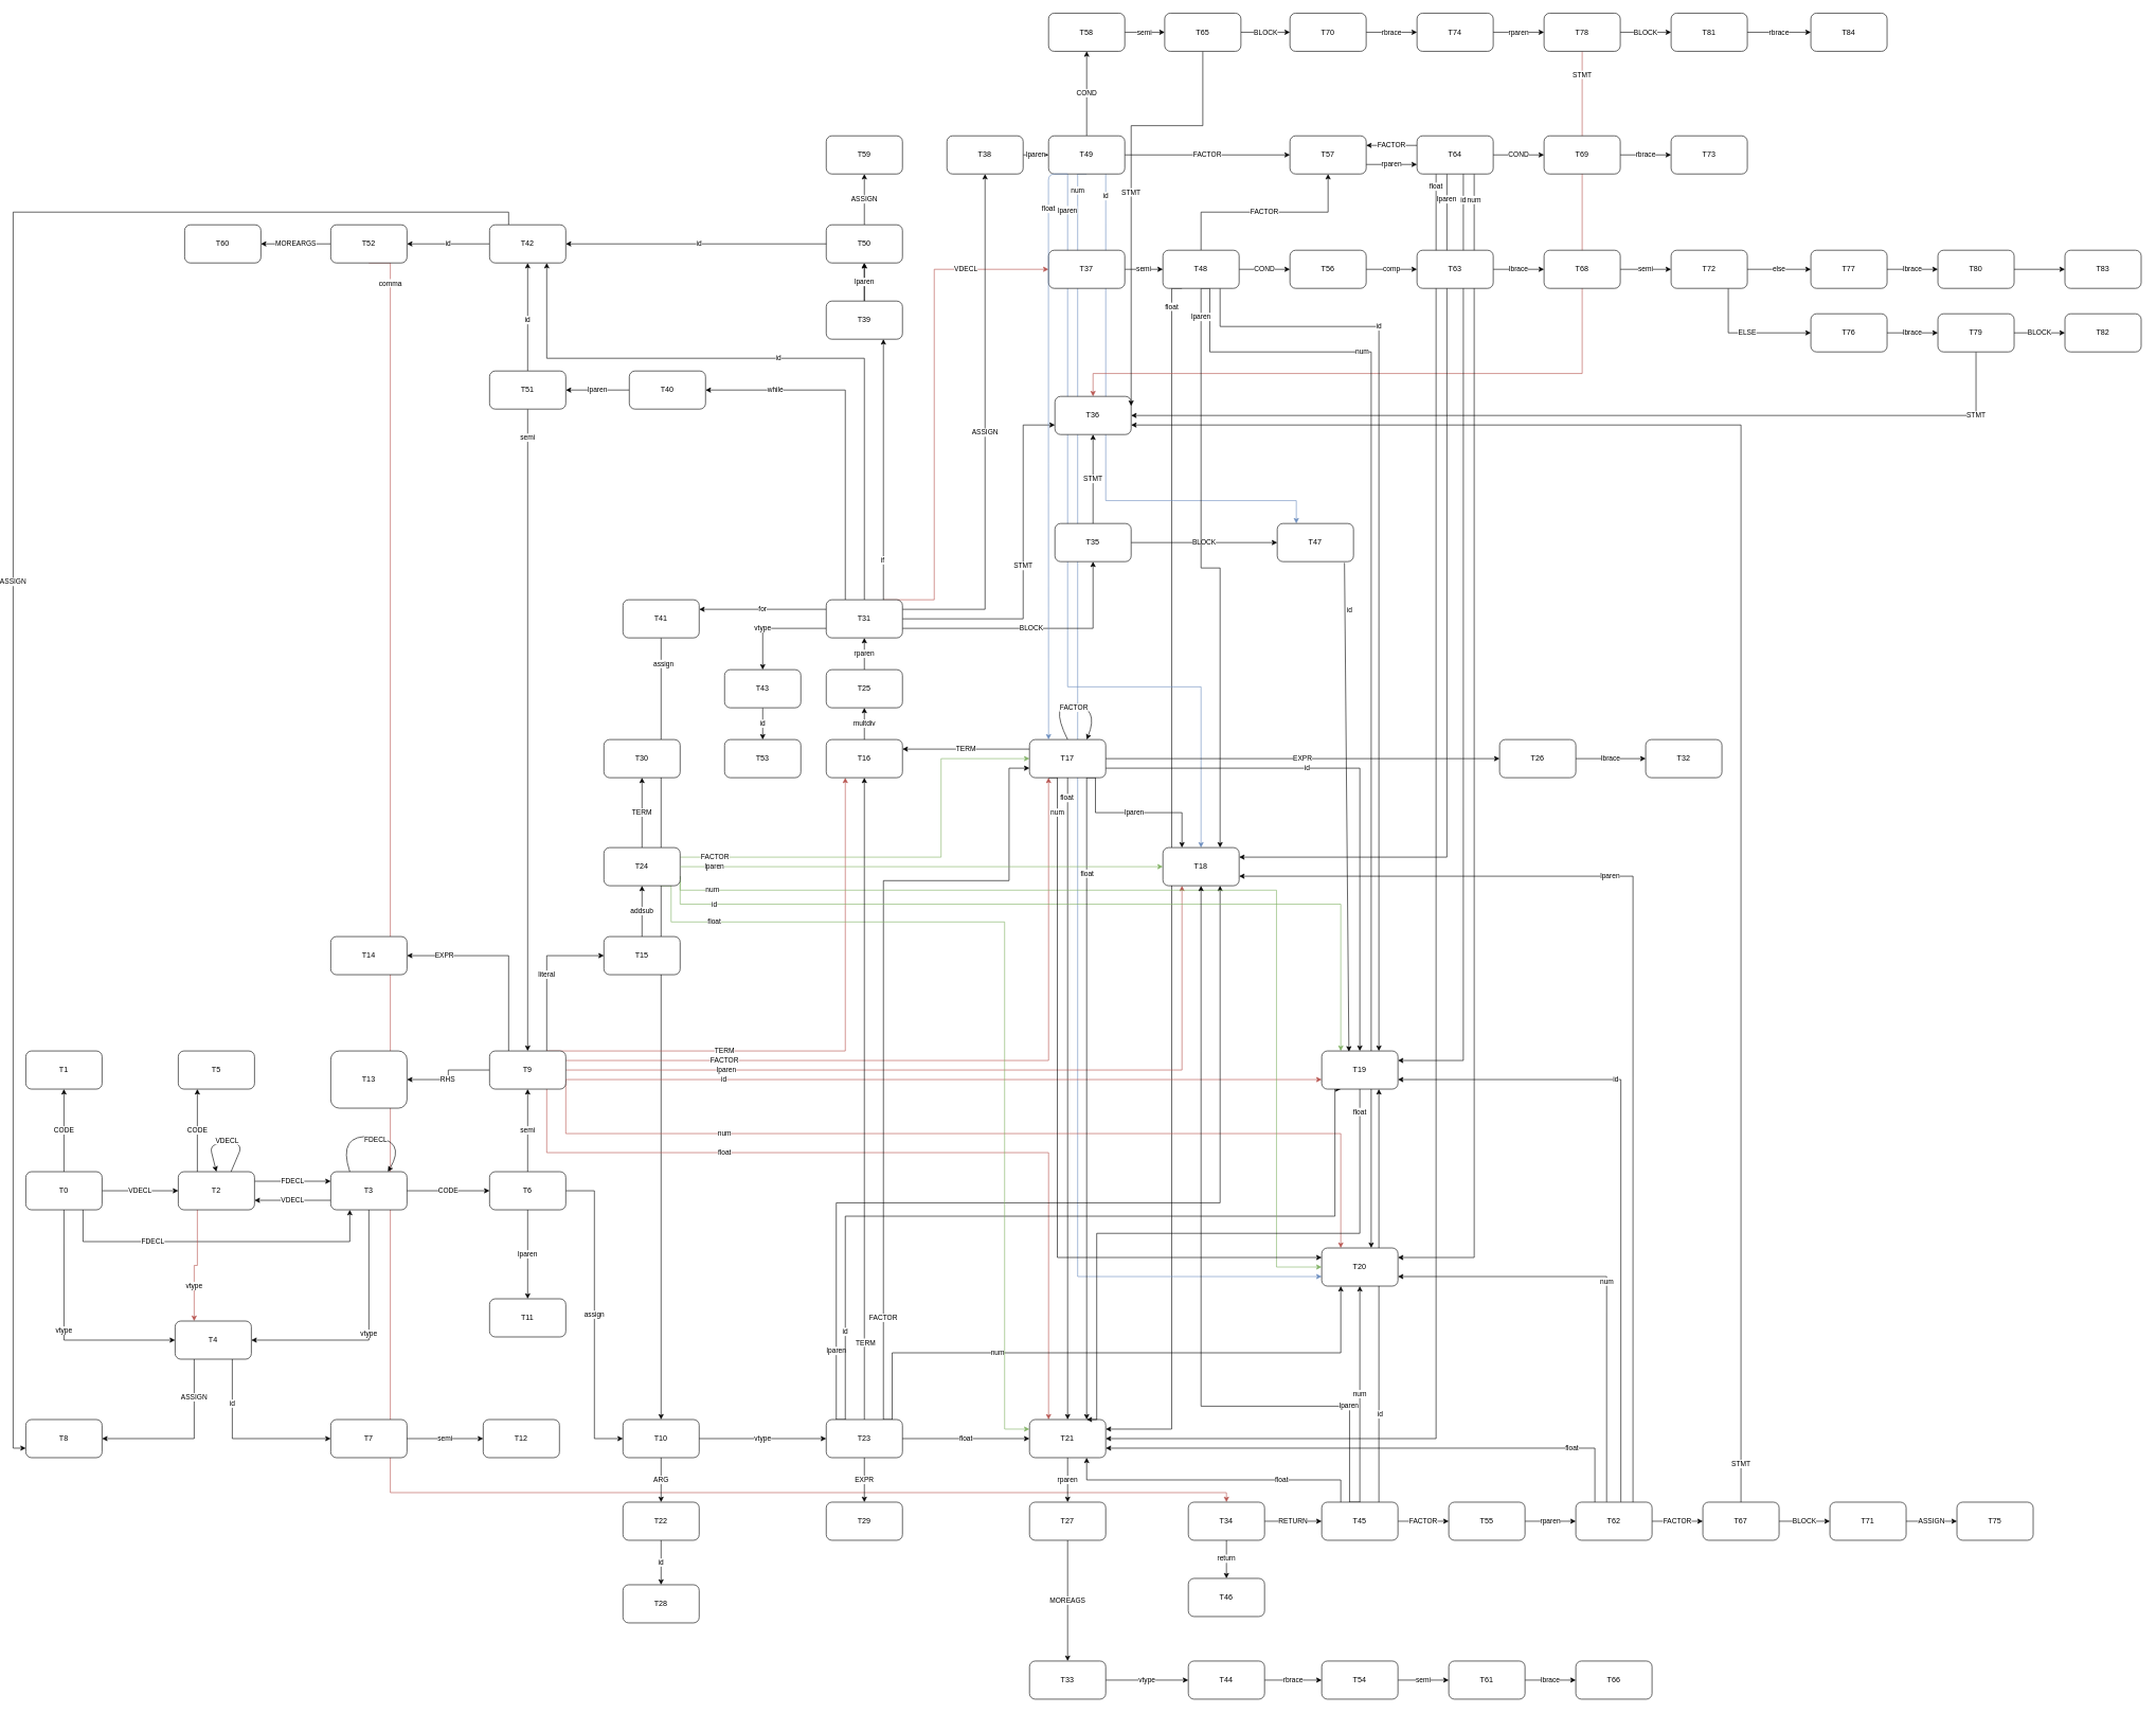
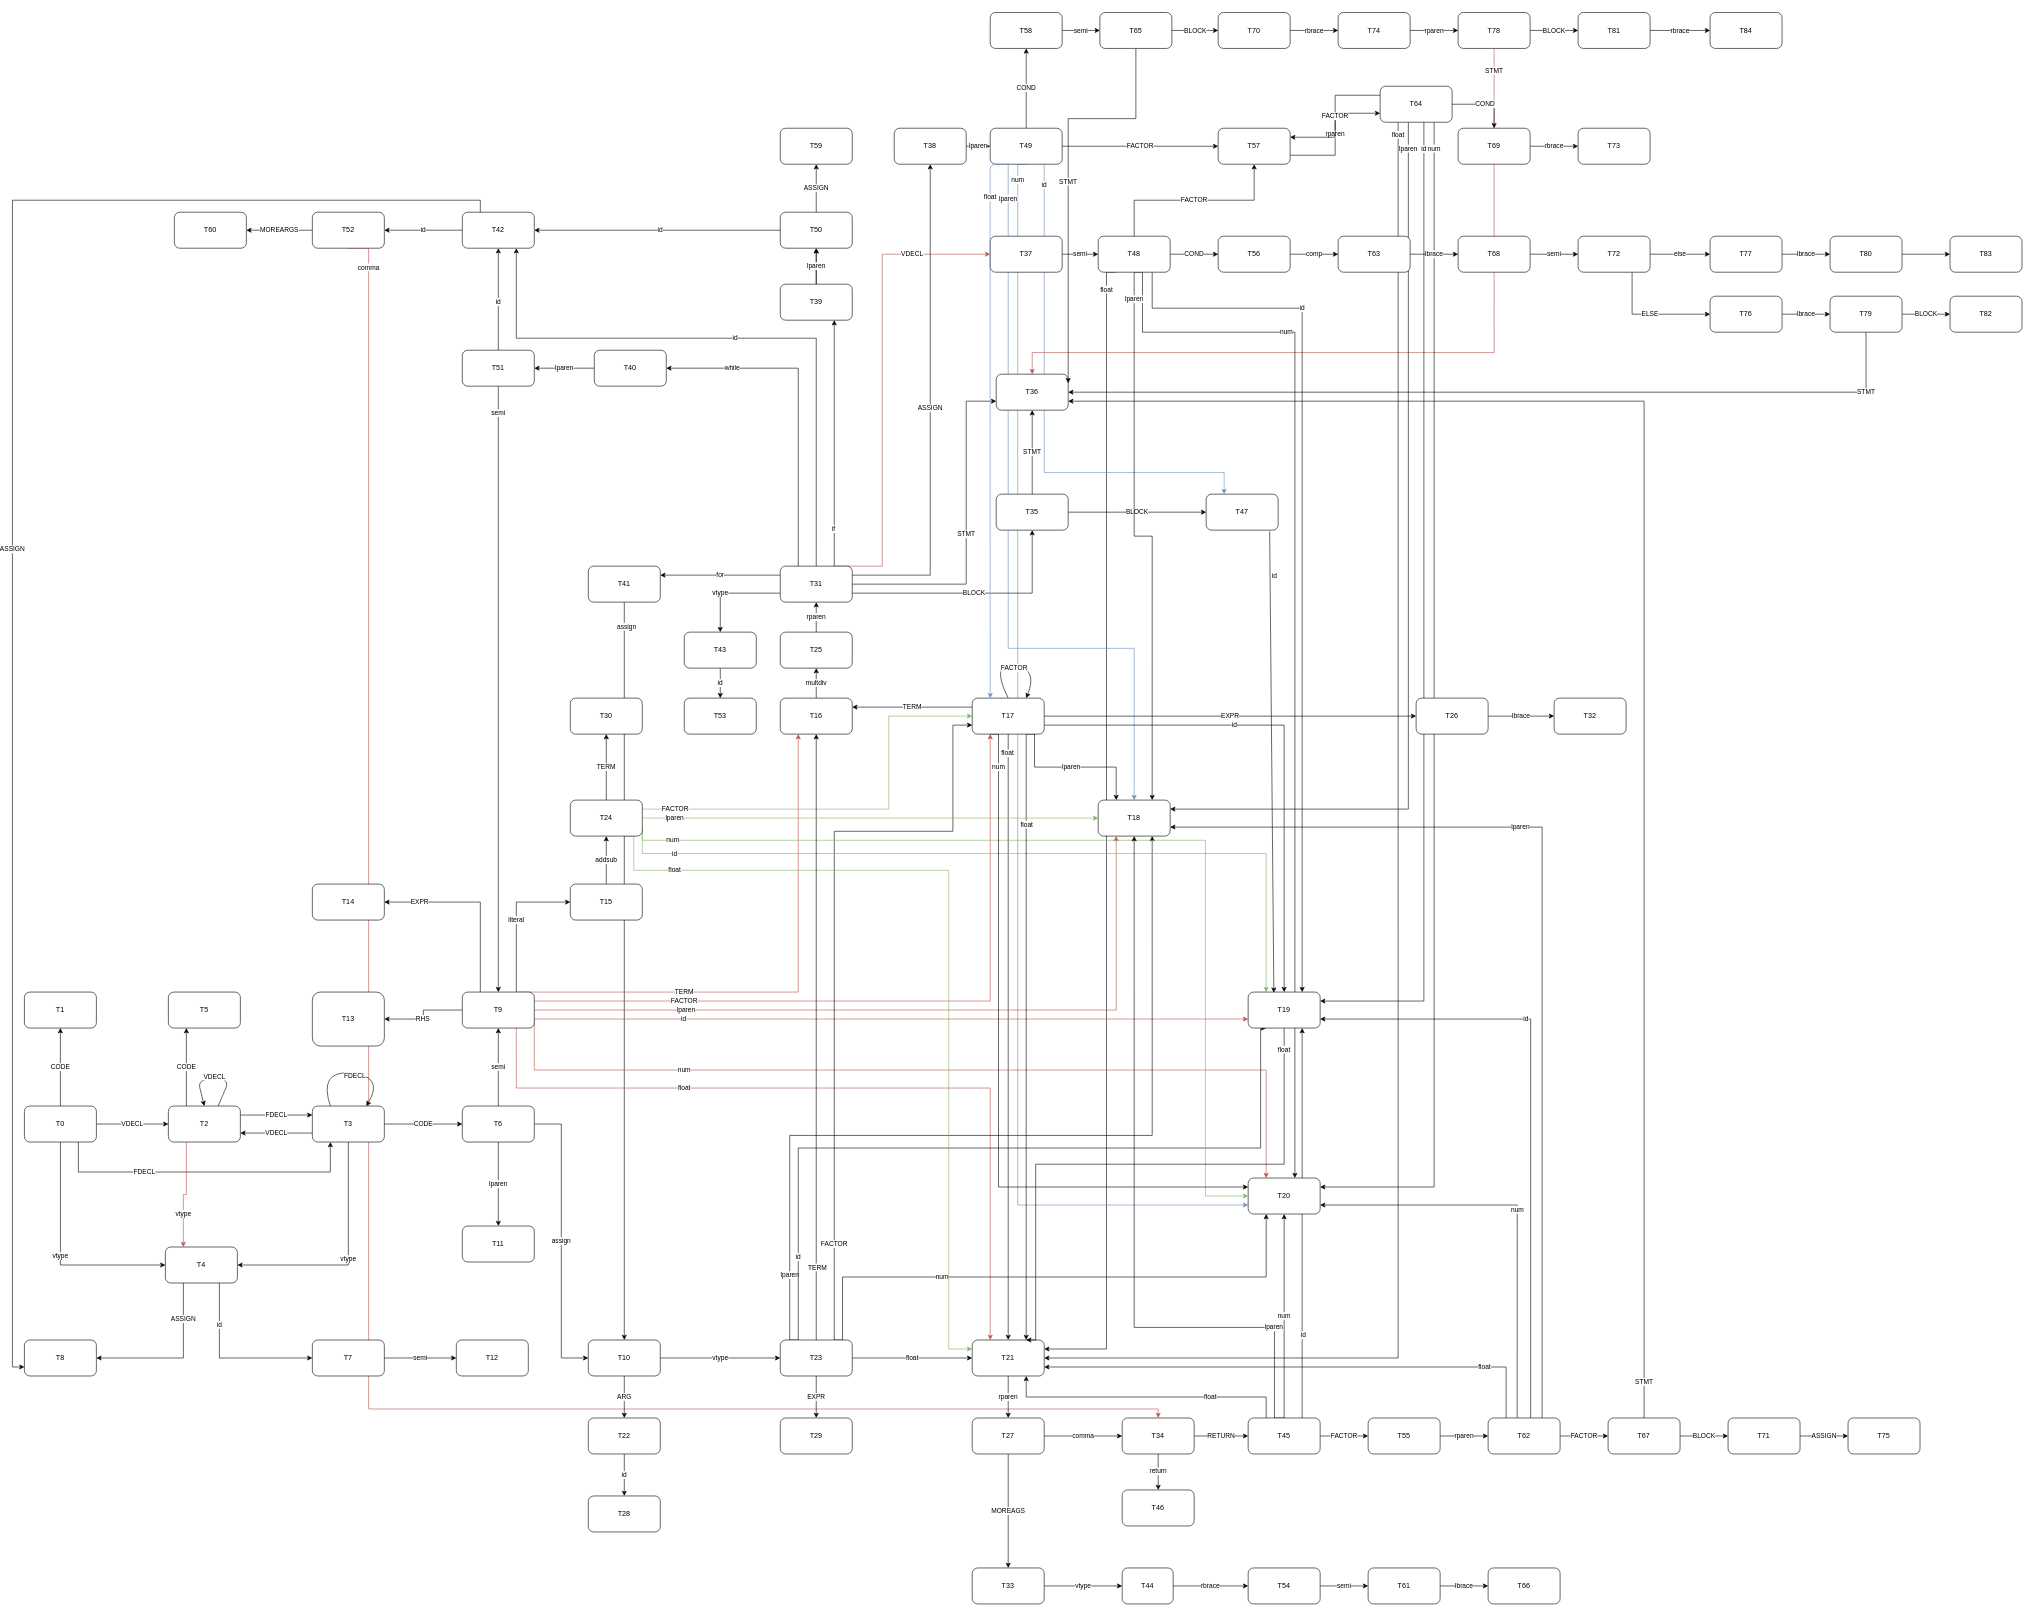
- <mxCell id="194" value="T64" style="rounded=1;whiteSpace=wrap;html=1;" vertex="1" parent="1"><mxGeometry x="2210.18" y="213" width="120" height="60" as="geometry" /></mxCell>
+ <mxCell id="194" value="T64" style="rounded=1;whiteSpace=wrap;html=1;" vertex="1" parent="1"><mxGeometry x="2280.18" y="143" width="120" height="60" as="geometry" /></mxCell>
+ <mxCell id="87" value="comma" style="edgeStyle=orthogonalEdgeStyle;rounded=0;orthogonalLoop=1;jettySize=auto;html=1;exitX=1;exitY=0.5;exitDx=0;exitDy=0;" edge="1" parent="1" source="88" target="116"><mxGeometry relative="1" as="geometry" /></mxCell>
- <mxCell id="143" value="T44" style="rounded=1;whiteSpace=wrap;html=1;" vertex="1" parent="1"><mxGeometry x="1850.18" y="2613" width="120" height="60" as="geometry" /></mxCell>
+ <mxCell id="143" value="T44" style="rounded=1;whiteSpace=wrap;html=1;" vertex="1" parent="1"><mxGeometry x="1850.18" y="2613" width="85" height="60" as="geometry" /></mxCell>
